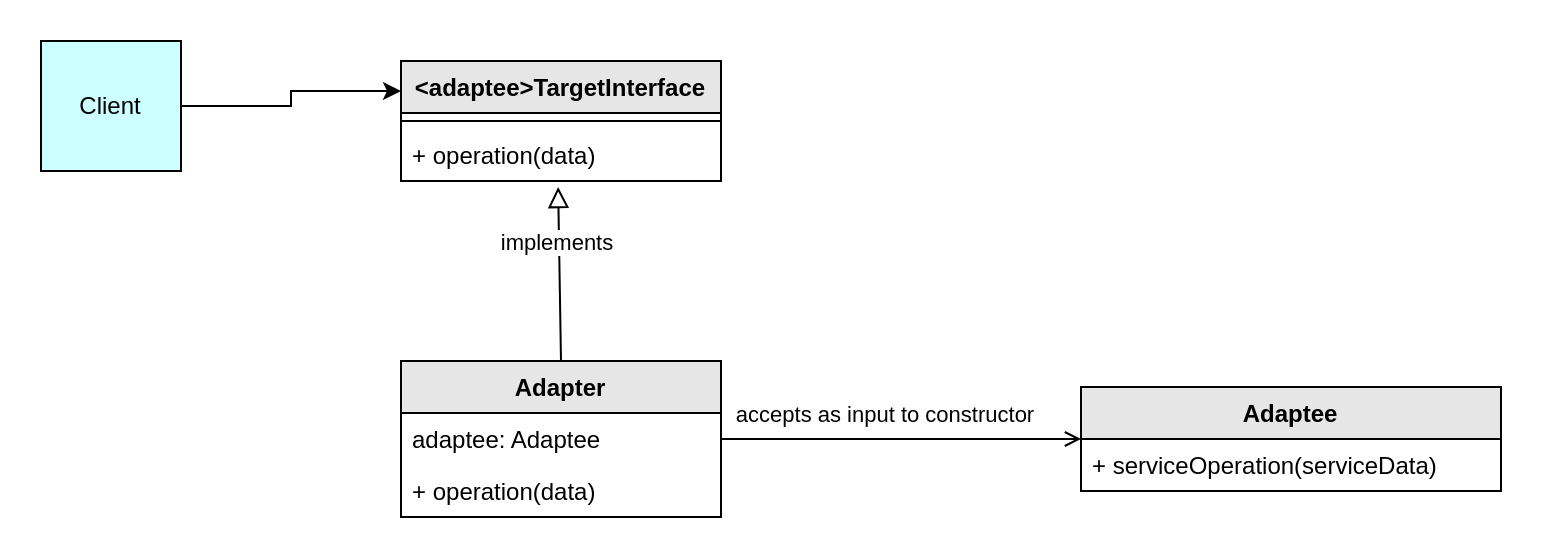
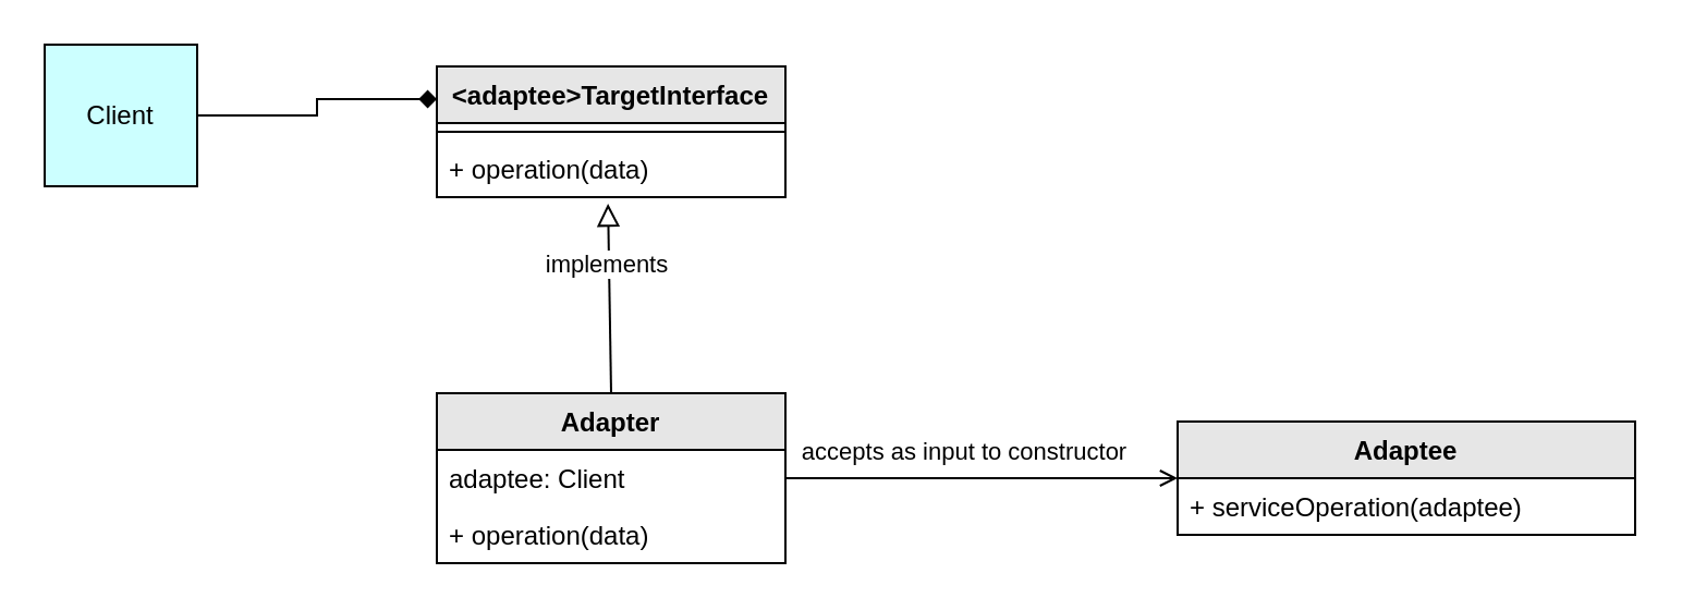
- <mxCell id="6" style="edgeStyle=orthogonalEdgeStyle;rounded=0;orthogonalLoop=1;jettySize=auto;html=1;entryX=0;entryY=0.25;entryDx=0;entryDy=0;" edge="1" parent="1" source="7" target="2"><mxGeometry relative="1" as="geometry" /></mxCell>
+ <mxCell id="6" style="edgeStyle=orthogonalEdgeStyle;rounded=0;orthogonalLoop=1;jettySize=auto;html=1;entryX=0;entryY=0.25;entryDx=0;entryDy=0;endArrow=diamond;" edge="1" parent="1" source="7" target="2"><mxGeometry relative="1" as="geometry" /></mxCell>
- <mxCell id="9" value="adaptee: Adaptee" style="text;strokeColor=none;fillColor=none;align=left;verticalAlign=top;spacingLeft=4;spacingRight=4;overflow=hidden;rotatable=0;points=[[0,0.5],[1,0.5]];portConstraint=eastwest;whiteSpace=wrap;html=1;" vertex="1" parent="8"><mxGeometry y="26" width="160" height="26" as="geometry" /></mxCell>
+ <mxCell id="9" value="adaptee: Client" style="text;strokeColor=none;fillColor=none;align=left;verticalAlign=top;spacingLeft=4;spacingRight=4;overflow=hidden;rotatable=0;points=[[0,0.5],[1,0.5]];portConstraint=eastwest;whiteSpace=wrap;html=1;" vertex="1" parent="8"><mxGeometry y="26" width="160" height="26" as="geometry" /></mxCell>
- <mxCell id="12" value="+ serviceOperation(serviceData)" style="text;strokeColor=none;fillColor=none;align=left;verticalAlign=top;spacingLeft=4;spacingRight=4;overflow=hidden;rotatable=0;points=[[0,0.5],[1,0.5]];portConstraint=eastwest;whiteSpace=wrap;html=1;" vertex="1" parent="11"><mxGeometry y="26" width="210" height="26" as="geometry" /></mxCell>
+ <mxCell id="12" value="+ serviceOperation(adaptee)" style="text;strokeColor=none;fillColor=none;align=left;verticalAlign=top;spacingLeft=4;spacingRight=4;overflow=hidden;rotatable=0;points=[[0,0.5],[1,0.5]];portConstraint=eastwest;whiteSpace=wrap;html=1;" vertex="1" parent="11"><mxGeometry y="26" width="210" height="26" as="geometry" /></mxCell>
